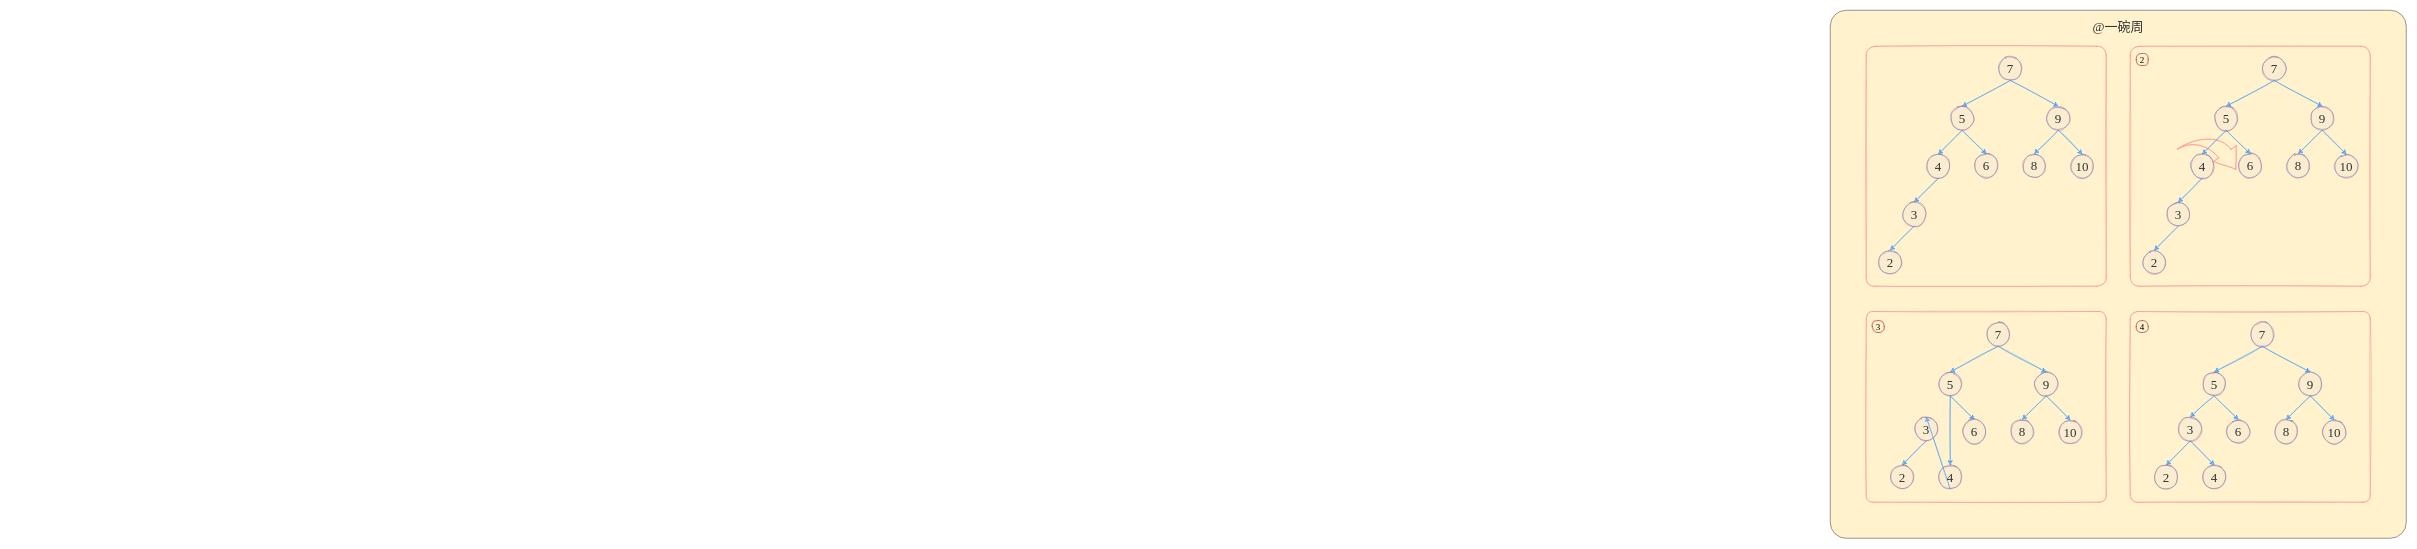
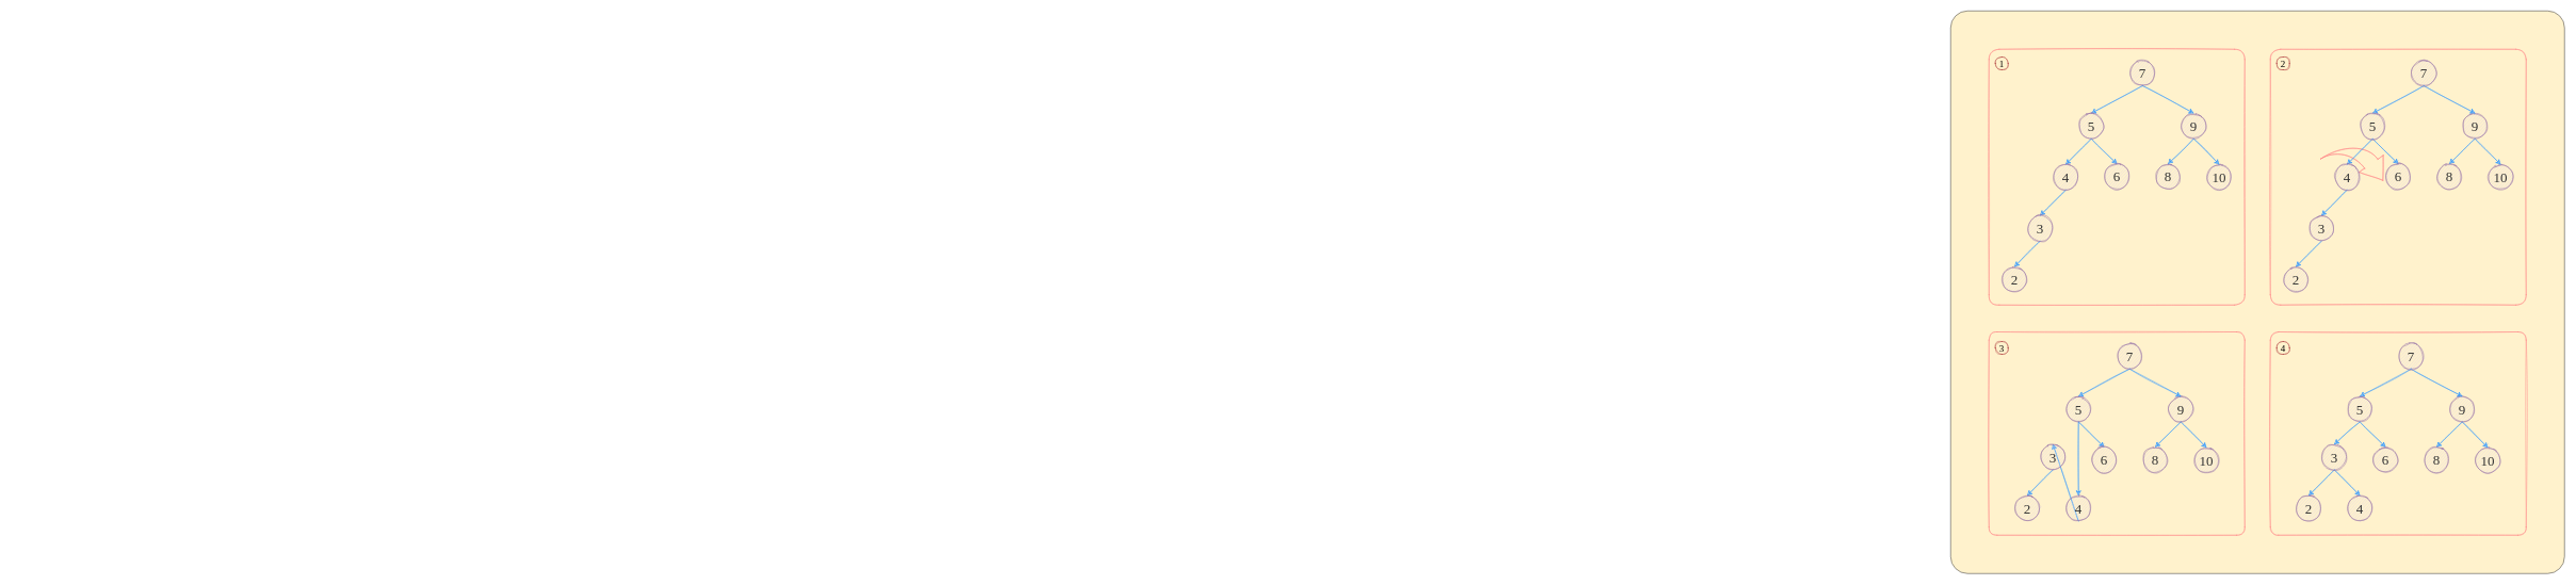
- <mxCell id="5" value="@一碗周" style="text;html=1;strokeColor=none;fillColor=none;align=center;verticalAlign=middle;whiteSpace=wrap;rounded=0;sketch=1;fillStyle=auto;fontFamily=Comic Sans MS;fontSize=26;fontColor=#333333;" parent="1" vertex="1"><mxGeometry x="4176" y="38" width="120" height="30" as="geometry" /></mxCell>
+ <mxCell id="18" value="&lt;font face=&quot;Comic Sans MS&quot;&gt;1&lt;/font&gt;" style="text;html=1;strokeColor=#b85450;fillColor=none;align=center;verticalAlign=middle;whiteSpace=wrap;rounded=1;sketch=1;fontSize=18;arcSize=50;" vertex="1" parent="1"><mxGeometry x="3744" y="106.5" width="24" height="24" as="geometry" /></mxCell>
